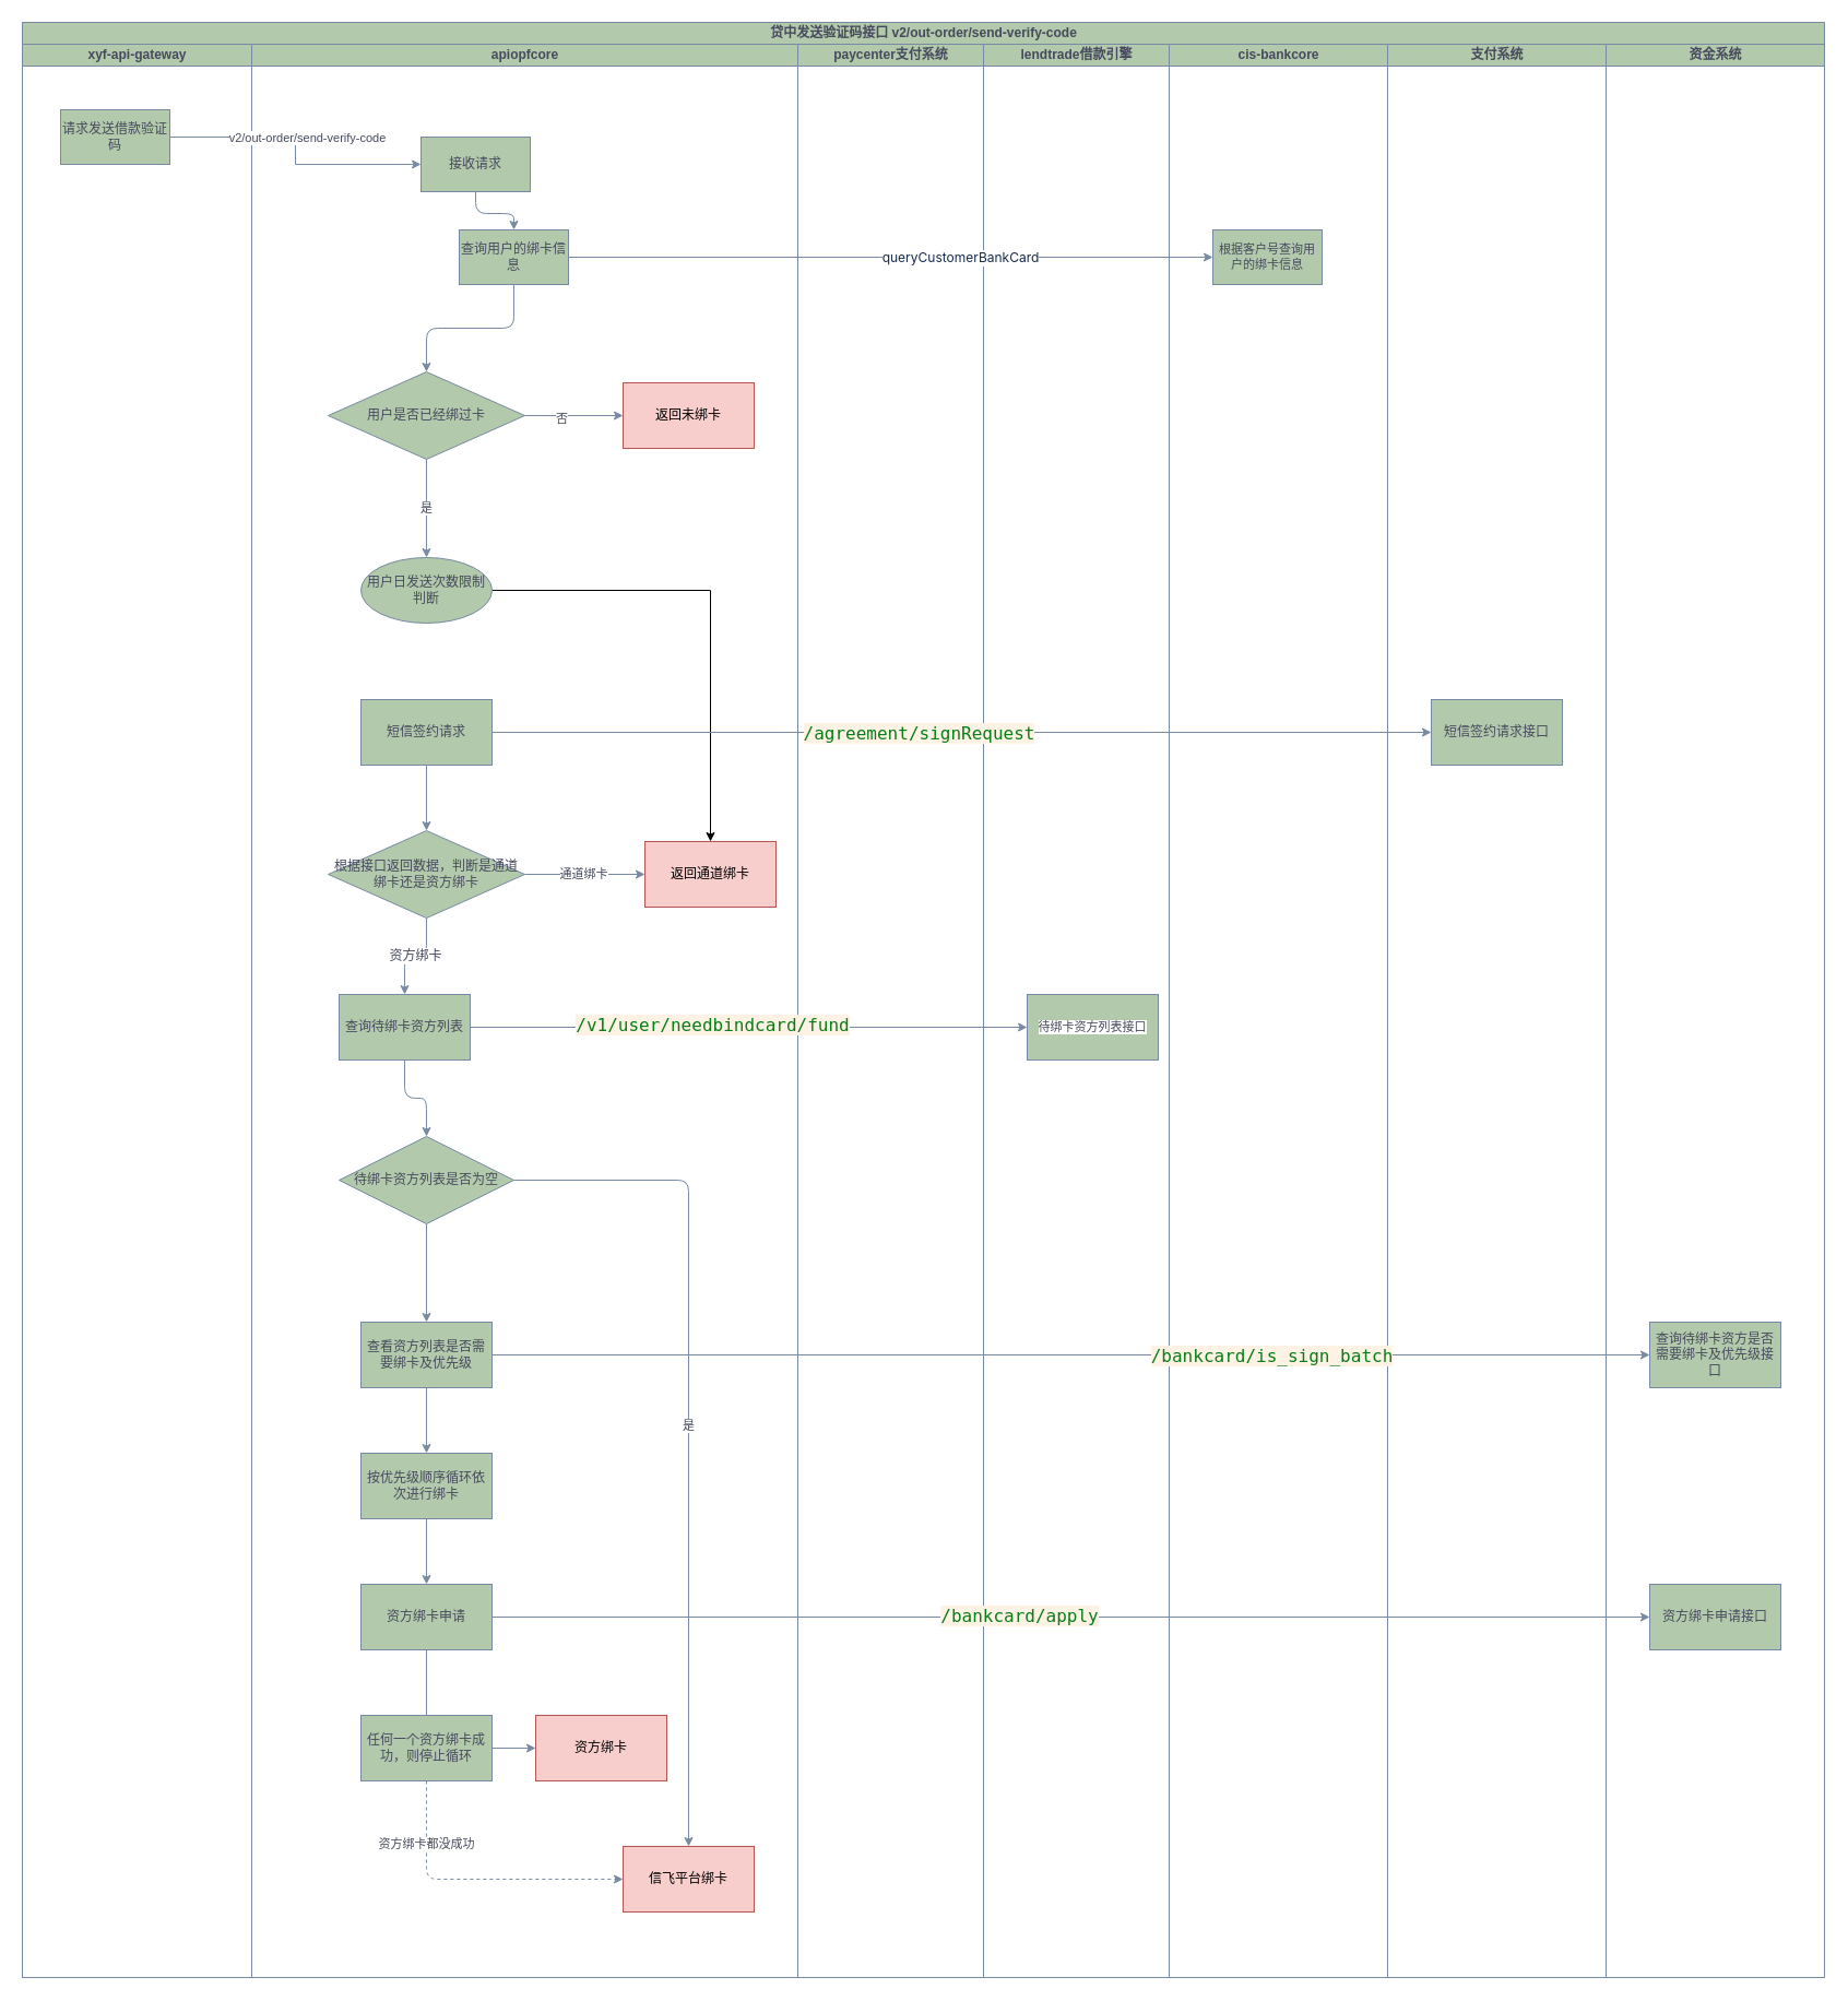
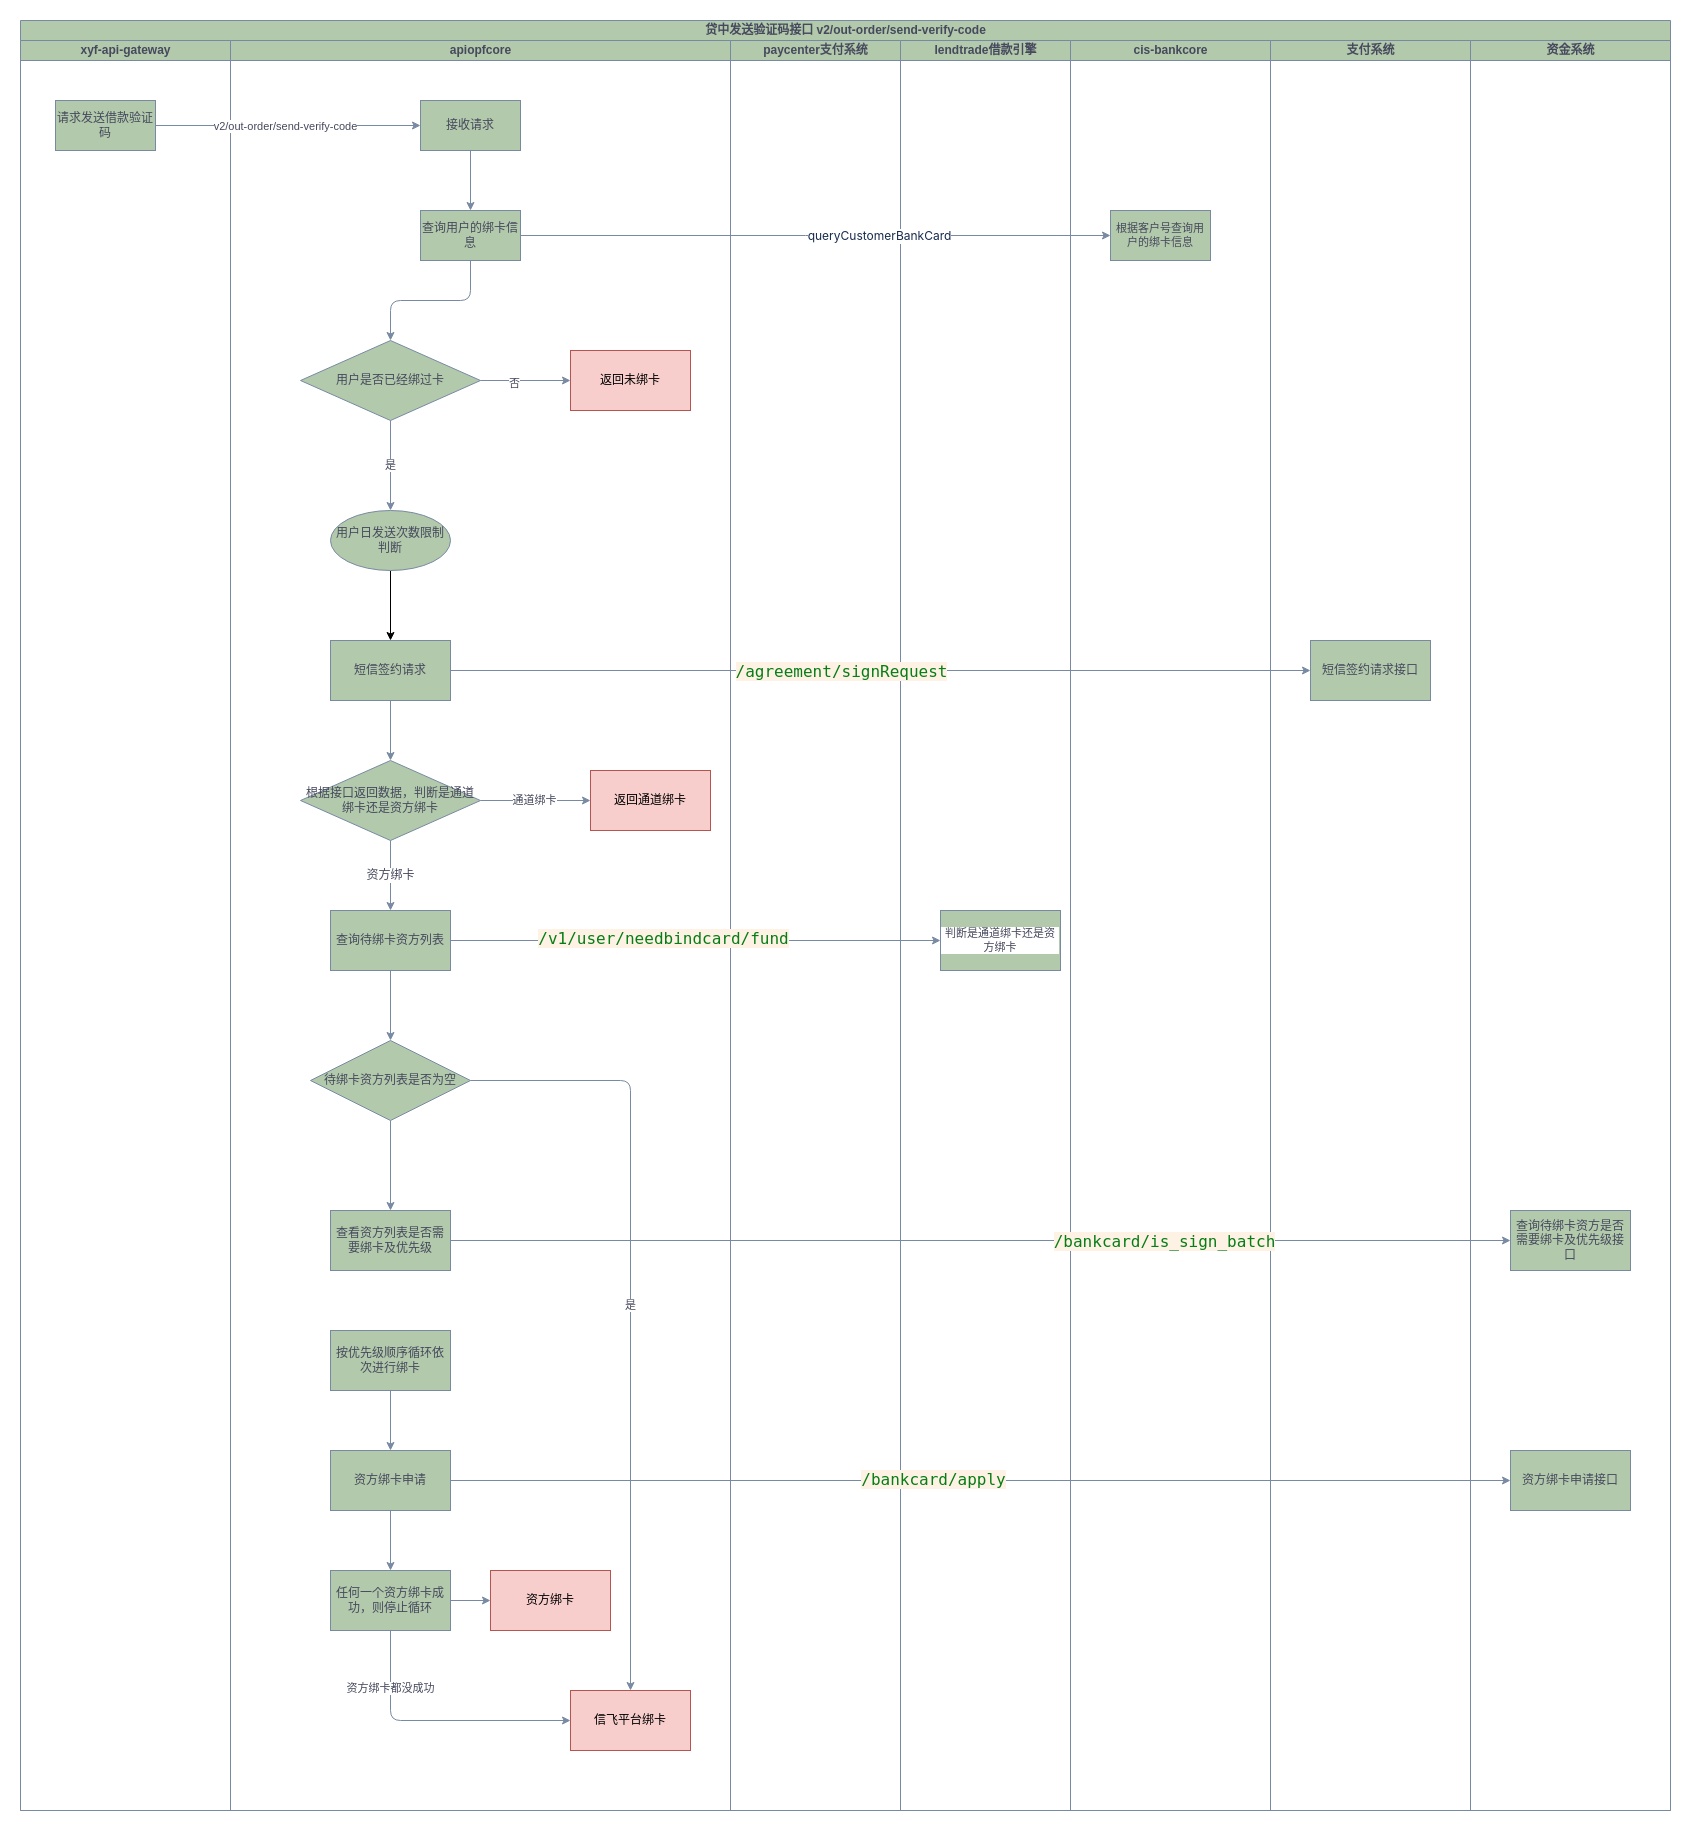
- <mxCell id="7" value="接收请求" style="rounded=0;whiteSpace=wrap;html=1;strokeColor=#788AA3;fontColor=#46495D;fillColor=#B2C9AB;" parent="5" vertex="1"><mxGeometry x="155" y="85" width="100" height="50" as="geometry" /></mxCell>
+ <mxCell id="7" value="接收请求" style="rounded=0;whiteSpace=wrap;html=1;strokeColor=#788AA3;fontColor=#46495D;fillColor=#B2C9AB;" parent="5" vertex="1"><mxGeometry x="190" y="60" width="100" height="50" as="geometry" /></mxCell>
- <mxCell id="15" value="" style="edgeStyle=orthogonalEdgeStyle;rounded=0;orthogonalLoop=1;jettySize=auto;html=1;" edge="1" parent="5" source="16" target="23"><mxGeometry relative="1" as="geometry" /></mxCell>
+ <mxCell id="15" value="" style="edgeStyle=orthogonalEdgeStyle;rounded=0;orthogonalLoop=1;jettySize=auto;html=1;" edge="1" parent="5" source="16" target="18"><mxGeometry relative="1" as="geometry" /></mxCell>
- <mxCell id="25" value="查询待绑卡资方列表" style="whiteSpace=wrap;html=1;fillColor=#B2C9AB;strokeColor=#788AA3;fontColor=#46495D;rounded=0;" vertex="1" parent="5"><mxGeometry x="80" y="870" width="120" height="60" as="geometry" /></mxCell>
+ <mxCell id="25" value="查询待绑卡资方列表" style="whiteSpace=wrap;html=1;fillColor=#B2C9AB;strokeColor=#788AA3;fontColor=#46495D;rounded=0;" vertex="1" parent="5"><mxGeometry x="100" y="870" width="120" height="60" as="geometry" /></mxCell>
- <mxCell id="43" value="待绑卡资方列表接口" style="whiteSpace=wrap;html=1;fillColor=#B2C9AB;strokeColor=#788AA3;fontColor=#46495D;rounded=0;fontFamily=Helvetica;fontSize=11;labelBackgroundColor=default;" vertex="1" parent="42"><mxGeometry x="40.0" y="870" width="120" height="60" as="geometry" /></mxCell>
+ <mxCell id="43" value="判断是通道绑卡还是资方绑卡" style="whiteSpace=wrap;html=1;fillColor=#B2C9AB;strokeColor=#788AA3;fontColor=#46495D;rounded=0;fontFamily=Helvetica;fontSize=11;labelBackgroundColor=default;" vertex="1" parent="42"><mxGeometry x="40.0" y="870" width="120" height="60" as="geometry" /></mxCell>
- <mxCell id="30" value="" style="edgeStyle=orthogonalEdgeStyle;curved=0;rounded=1;orthogonalLoop=1;jettySize=auto;html=1;strokeColor=#788AA3;align=center;verticalAlign=middle;fontFamily=Helvetica;fontSize=11;fontColor=#46495D;labelBackgroundColor=default;endArrow=classic;fillColor=#B2C9AB;" edge="1" parent="5" source="31" target="33"><mxGeometry relative="1" as="geometry" /></mxCell>
- <mxCell id="34" value="" style="edgeStyle=orthogonalEdgeStyle;curved=0;rounded=1;orthogonalLoop=1;jettySize=auto;html=1;strokeColor=#788AA3;align=center;verticalAlign=middle;fontFamily=Helvetica;fontSize=11;fontColor=#46495D;labelBackgroundColor=default;endArrow=none;fillColor=#B2C9AB;" edge="1" parent="5" source="35" target="39"><mxGeometry relative="1" as="geometry" /></mxCell>
+ <mxCell id="34" value="" style="edgeStyle=orthogonalEdgeStyle;curved=0;rounded=1;orthogonalLoop=1;jettySize=auto;html=1;strokeColor=#788AA3;align=center;verticalAlign=middle;fontFamily=Helvetica;fontSize=11;fontColor=#46495D;labelBackgroundColor=default;endArrow=classic;fillColor=#B2C9AB;" edge="1" parent="5" source="35" target="39"><mxGeometry relative="1" as="geometry" /></mxCell>
- <mxCell id="37" style="edgeStyle=orthogonalEdgeStyle;curved=0;rounded=1;orthogonalLoop=1;jettySize=auto;html=1;entryX=0;entryY=0.5;entryDx=0;entryDy=0;strokeColor=#788AA3;align=center;verticalAlign=middle;fontFamily=Helvetica;fontSize=11;fontColor=#46495D;labelBackgroundColor=default;endArrow=classic;fillColor=#B2C9AB;dashed=1;" edge="1" parent="5" source="39" target="29"><mxGeometry relative="1" as="geometry"><Array as="points"><mxPoint x="160" y="1680" /></Array></mxGeometry></mxCell>
+ <mxCell id="37" style="edgeStyle=orthogonalEdgeStyle;curved=0;rounded=1;orthogonalLoop=1;jettySize=auto;html=1;entryX=0;entryY=0.5;entryDx=0;entryDy=0;strokeColor=#788AA3;align=center;verticalAlign=middle;fontFamily=Helvetica;fontSize=11;fontColor=#46495D;labelBackgroundColor=default;endArrow=classic;fillColor=#B2C9AB;" edge="1" parent="5" source="39" target="29"><mxGeometry relative="1" as="geometry"><Array as="points"><mxPoint x="160" y="1680" /></Array></mxGeometry></mxCell>
